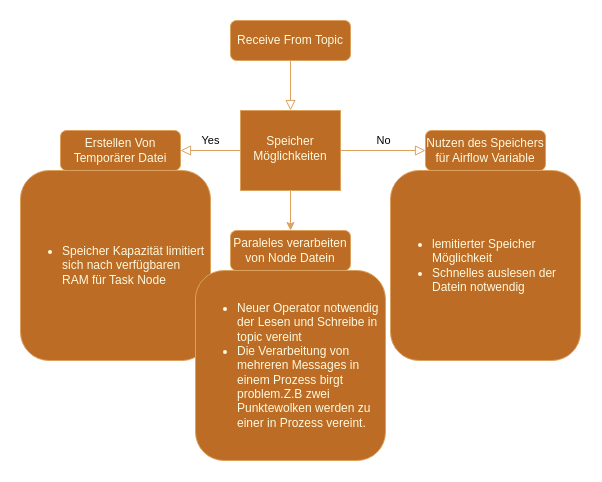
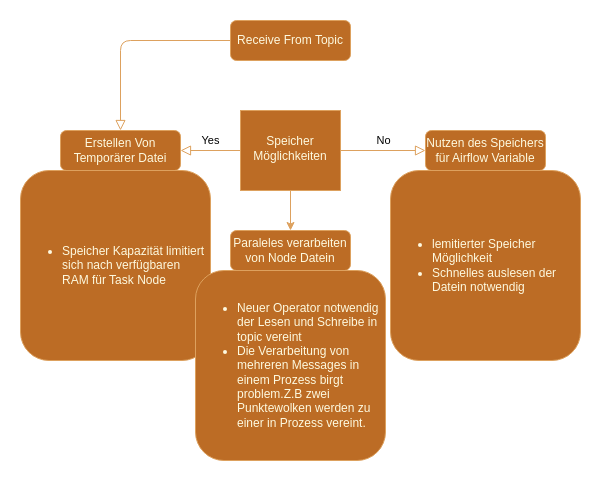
- <mxCell id="2" value="" style="rounded=1;html=1;jettySize=auto;orthogonalLoop=1;fontSize=11;endArrow=block;endFill=0;endSize=8;strokeWidth=1;shadow=0;labelBackgroundColor=none;edgeStyle=orthogonalEdgeStyle;strokeColor=#DDA15E;fontColor=default;" parent="1" source="3" target="7" edge="1"><mxGeometry relative="1" as="geometry" /></mxCell>
+ <mxCell id="2" value="" style="rounded=1;html=1;jettySize=auto;orthogonalLoop=1;fontSize=11;endArrow=block;endFill=0;endSize=8;strokeWidth=1;shadow=0;labelBackgroundColor=none;edgeStyle=orthogonalEdgeStyle;strokeColor=#DDA15E;fontColor=default;" parent="1" source="3" target="9" edge="1"><mxGeometry relative="1" as="geometry" /></mxCell>
